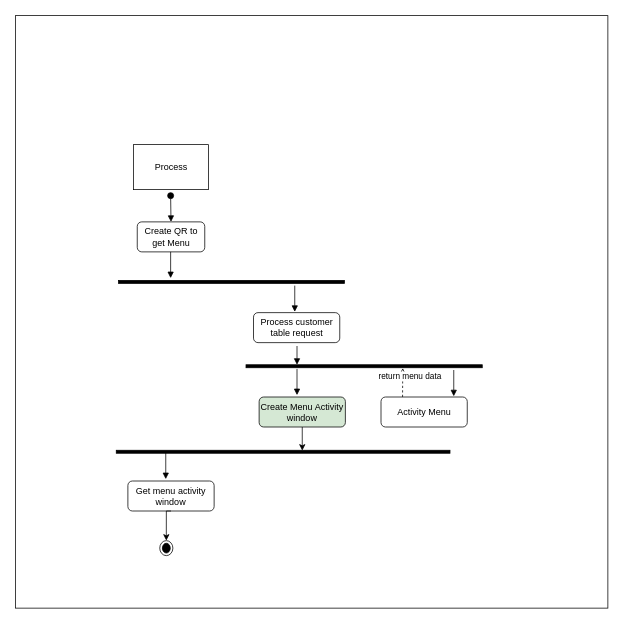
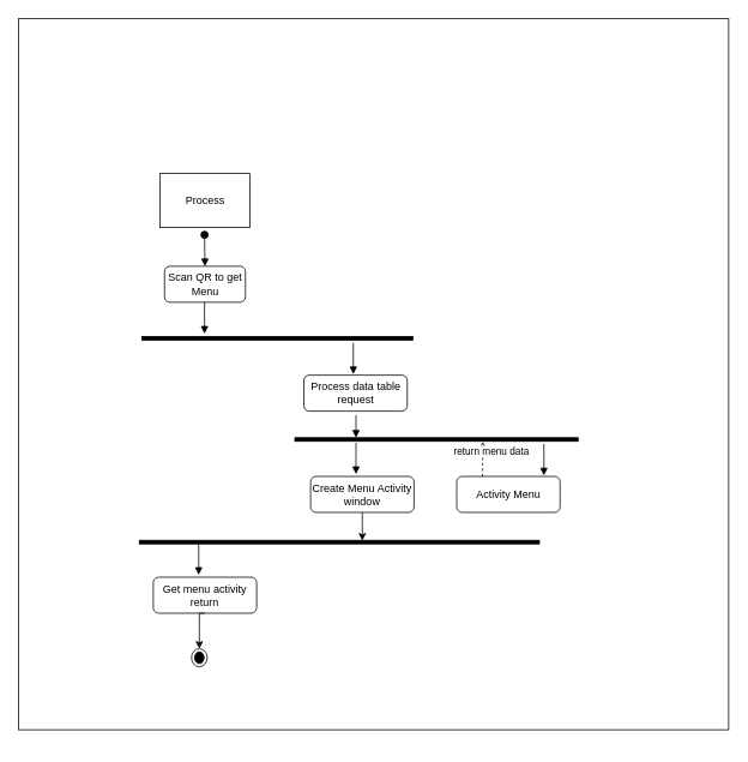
- <mxCell id="4" value="Create QR to get Menu" style="rounded=1;whiteSpace=wrap;html=1;" parent="1" vertex="1"><mxGeometry x="182.5" y="295" width="90" height="40" as="geometry" /></mxCell>
+ <mxCell id="4" value="Scan QR to get Menu" style="rounded=1;whiteSpace=wrap;html=1;" parent="1" vertex="1"><mxGeometry x="182.5" y="295" width="90" height="40" as="geometry" /></mxCell>
- <mxCell id="8" value="Process customer table request" style="rounded=1;whiteSpace=wrap;html=1;" parent="1" vertex="1"><mxGeometry x="337.5" y="416" width="115" height="40" as="geometry" /></mxCell>
+ <mxCell id="8" value="Process data table request" style="rounded=1;whiteSpace=wrap;html=1;" parent="1" vertex="1"><mxGeometry x="337.5" y="416" width="115" height="40" as="geometry" /></mxCell>
- <mxCell id="18" value="Create Menu Activity window" style="rounded=1;whiteSpace=wrap;html=1;fillColor=#d5e8d4;" parent="1" vertex="1"><mxGeometry x="345" y="528.5" width="115" height="40" as="geometry" /></mxCell>
+ <mxCell id="18" value="Create Menu Activity window" style="rounded=1;whiteSpace=wrap;html=1;" parent="1" vertex="1"><mxGeometry x="345" y="528.5" width="115" height="40" as="geometry" /></mxCell>
- <mxCell id="15" value="Get menu activity window" style="rounded=1;whiteSpace=wrap;html=1;" parent="1" vertex="1"><mxGeometry x="170" y="640.5" width="115" height="40" as="geometry" /></mxCell>
+ <mxCell id="15" value="Get menu activity return" style="rounded=1;whiteSpace=wrap;html=1;" parent="1" vertex="1"><mxGeometry x="170" y="640.5" width="115" height="40" as="geometry" /></mxCell>
